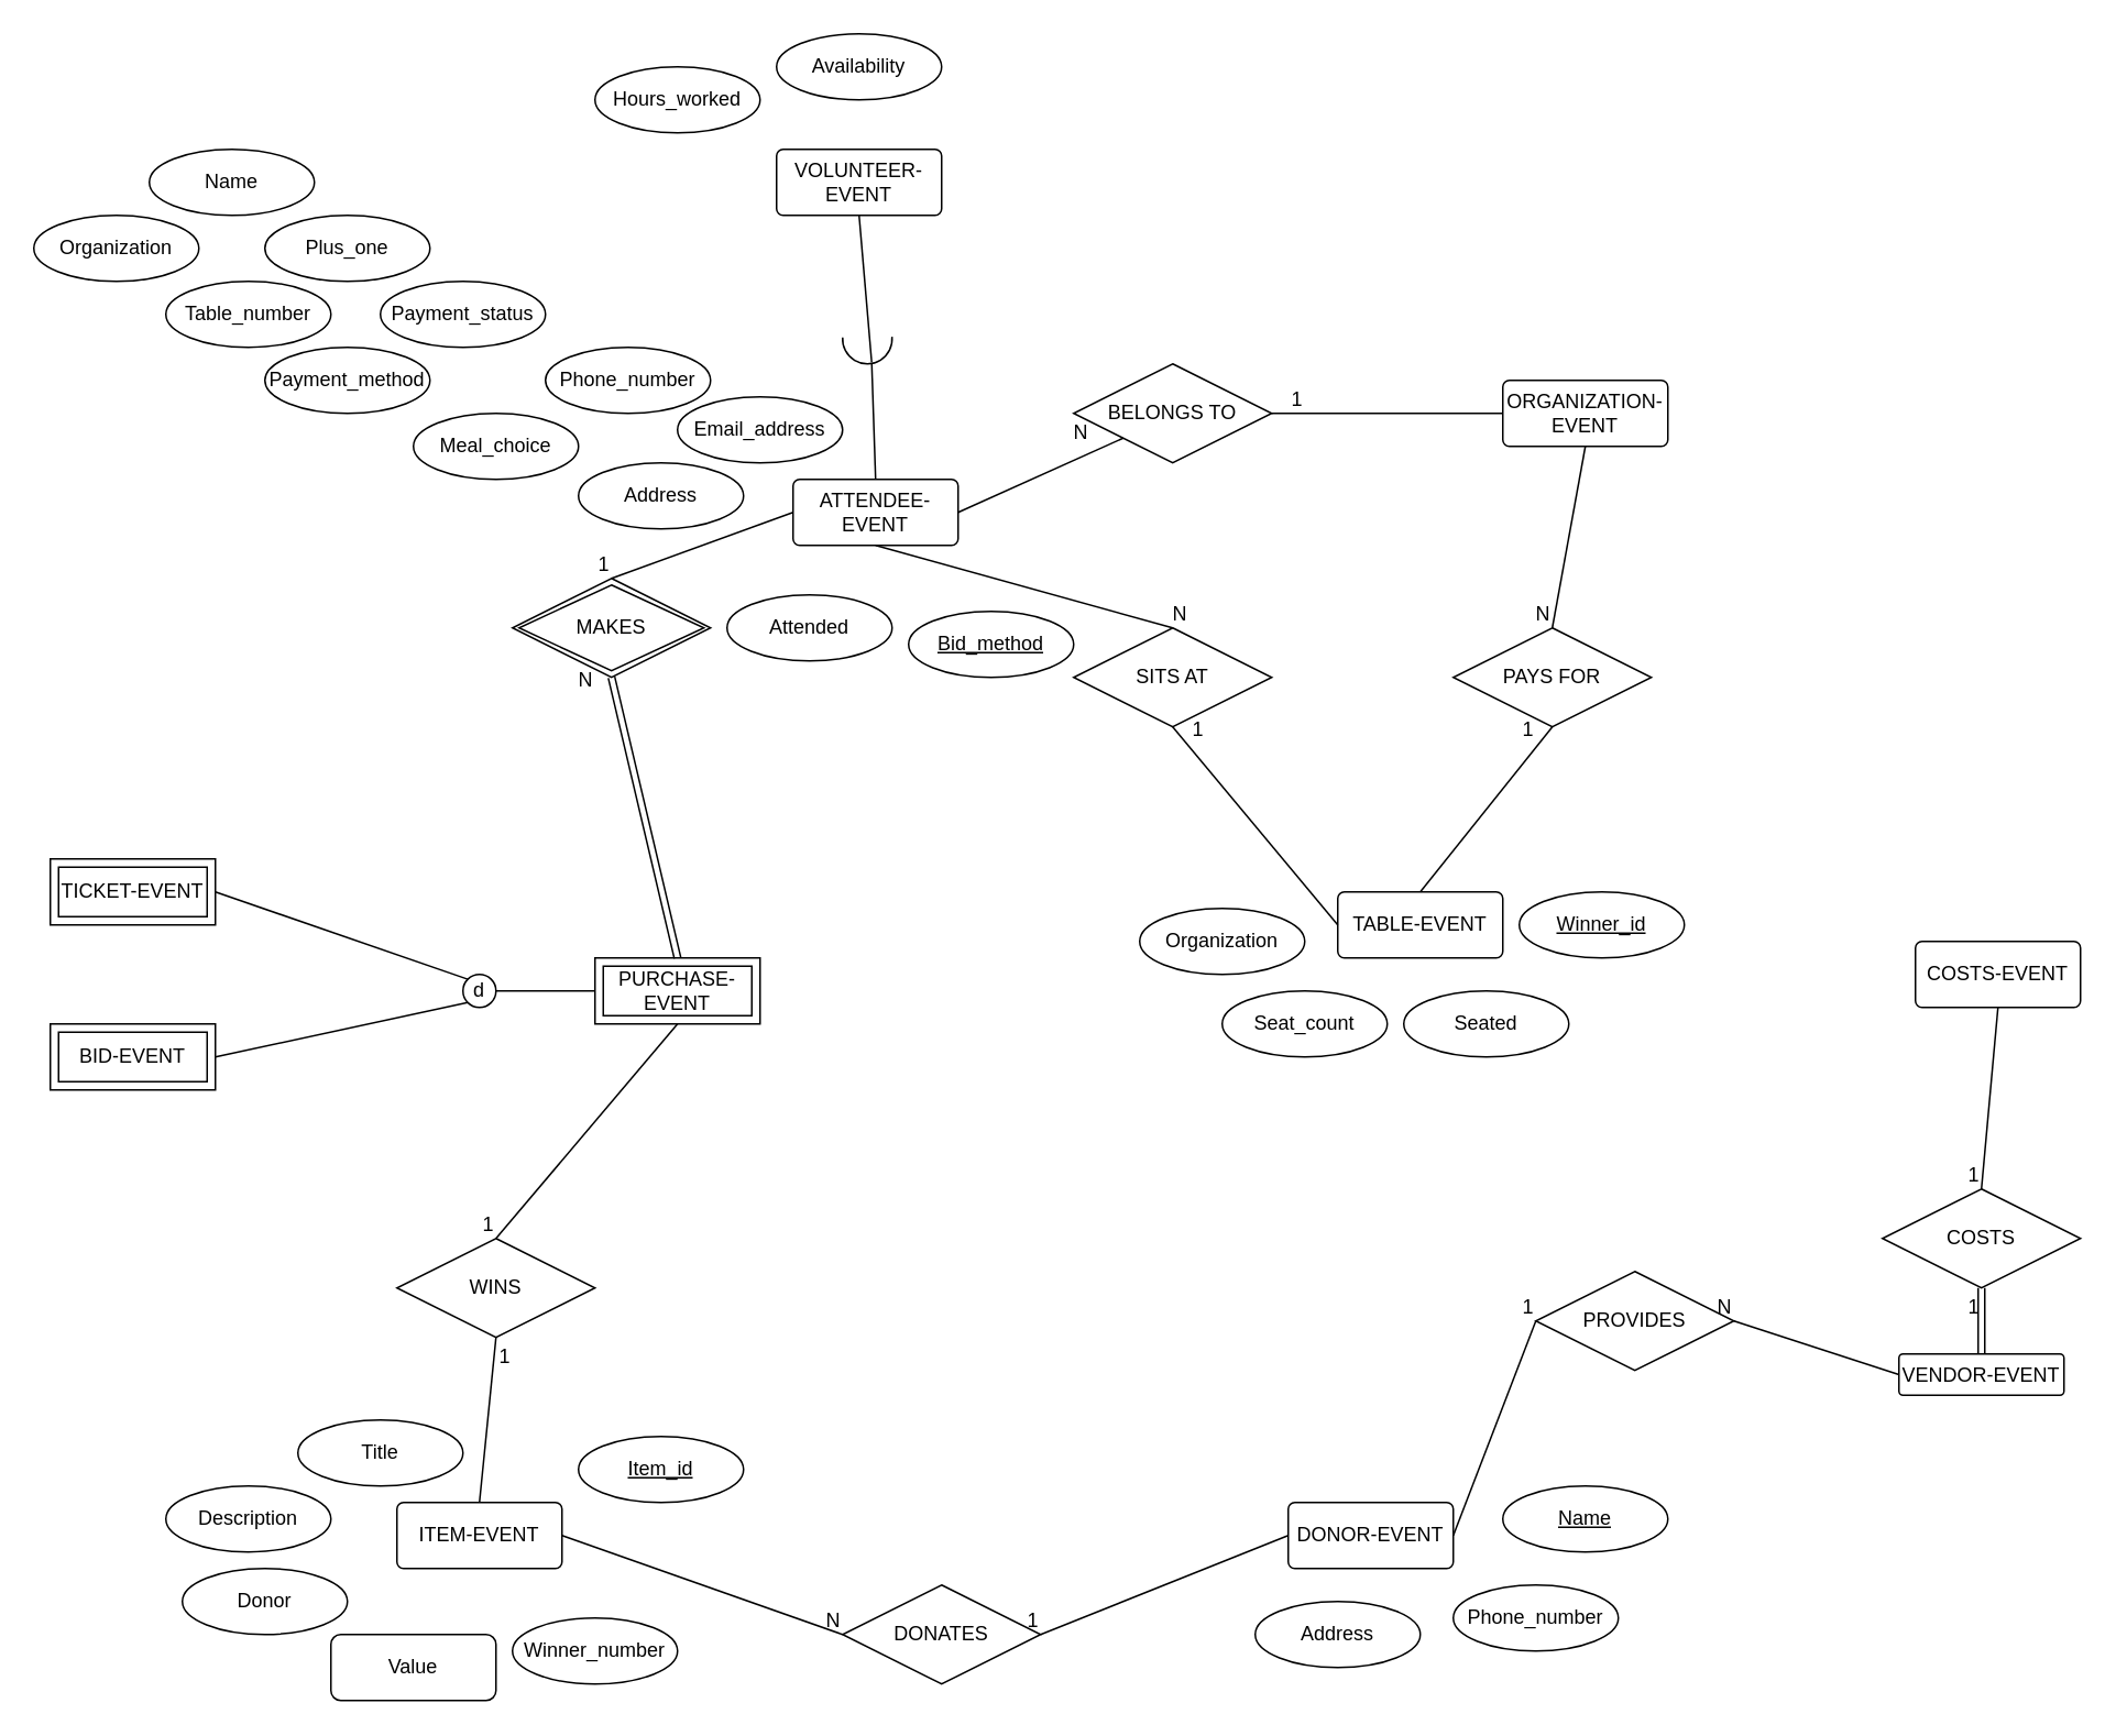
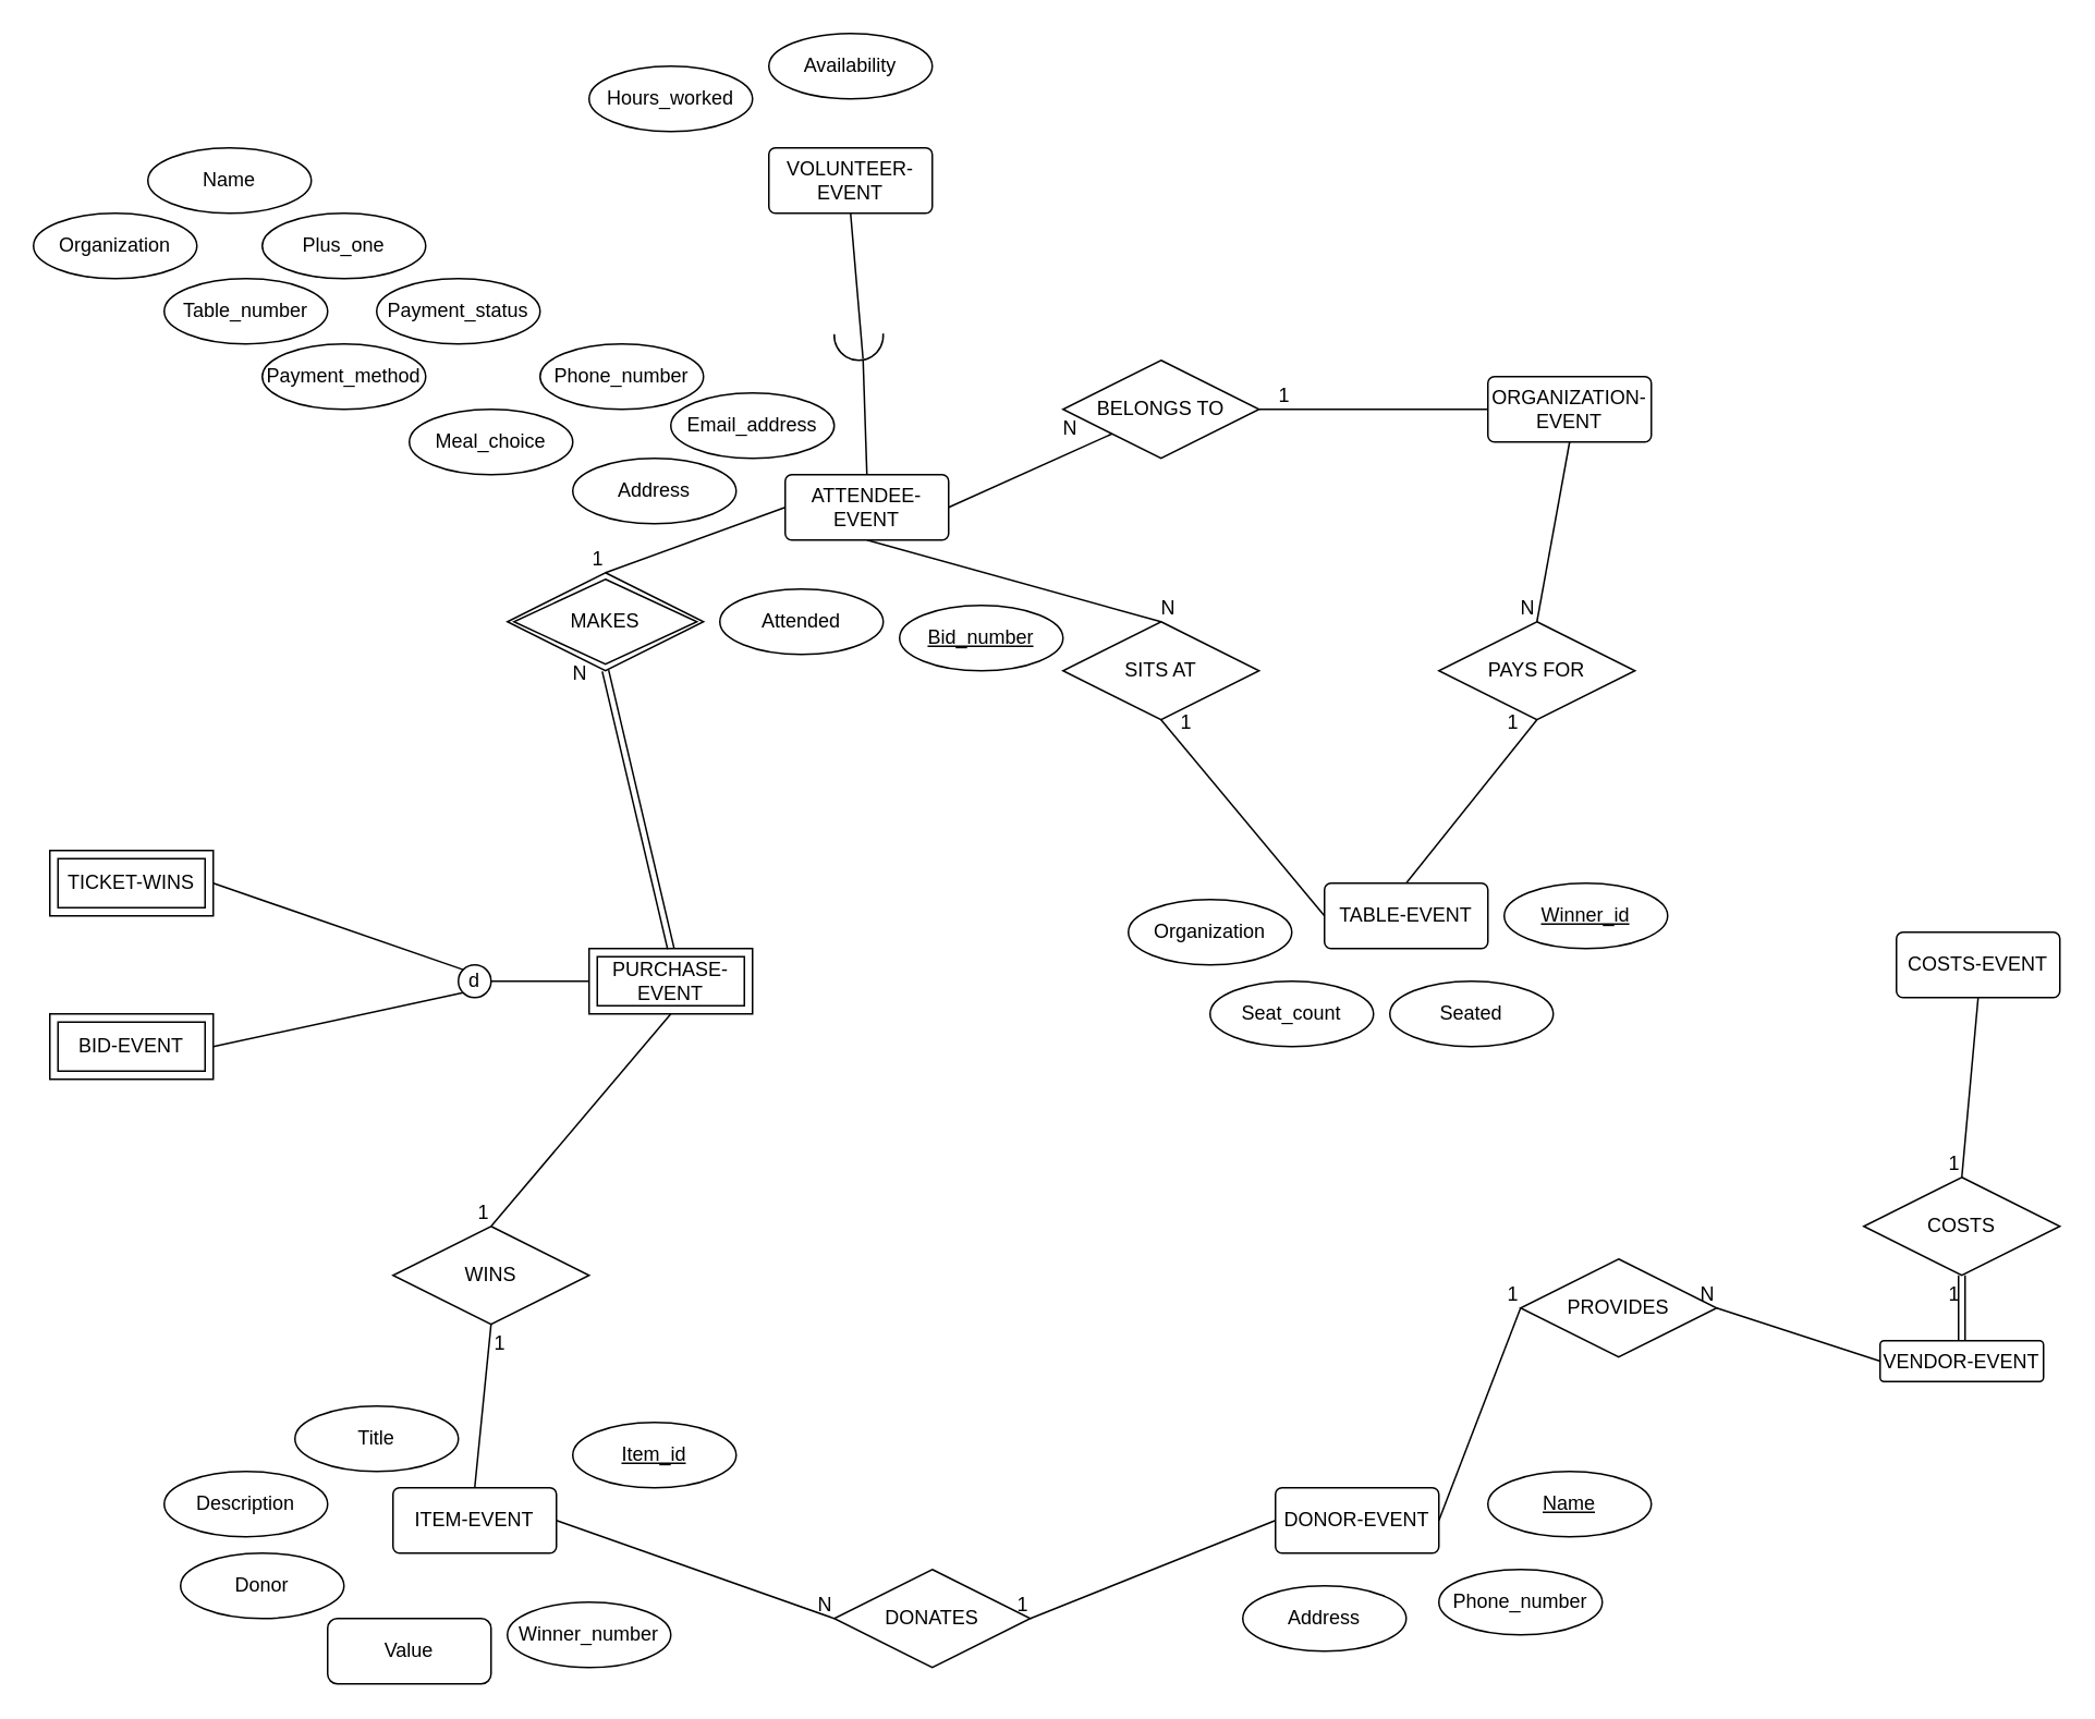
- <mxCell id="73" value="Bid_method" style="ellipse;whiteSpace=wrap;html=1;align=center;fontStyle=4;" vertex="1" parent="1"><mxGeometry x="550" y="370" width="100" height="40" as="geometry" /></mxCell>
+ <mxCell id="73" value="Bid_number" style="ellipse;whiteSpace=wrap;html=1;align=center;fontStyle=4;" vertex="1" parent="1"><mxGeometry x="550" y="370" width="100" height="40" as="geometry" /></mxCell>
- <mxCell id="11" value="TICKET-EVENT" style="shape=ext;margin=3;double=1;whiteSpace=wrap;html=1;align=center;" vertex="1" parent="1"><mxGeometry x="30" y="520" width="100" height="40" as="geometry" /></mxCell>
+ <mxCell id="11" value="TICKET-WINS" style="shape=ext;margin=3;double=1;whiteSpace=wrap;html=1;align=center;" vertex="1" parent="1"><mxGeometry x="30" y="520" width="100" height="40" as="geometry" /></mxCell>
